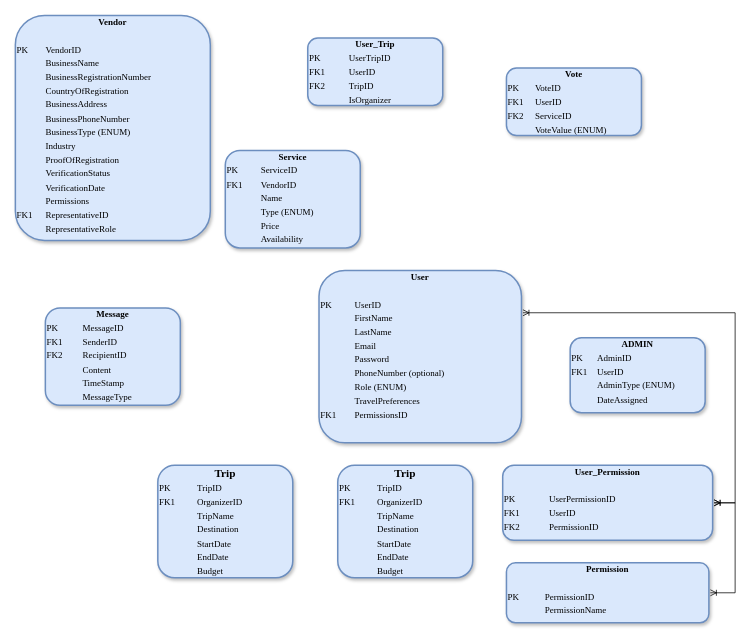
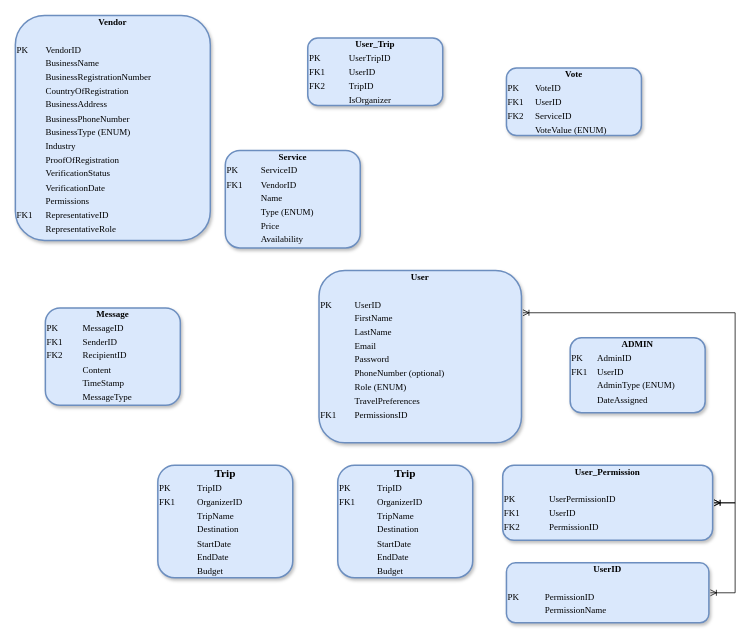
- <mxCell id="9" value="&lt;div style=&quot;text-align: center; box-sizing: border-box; width: 100%; background-image: initial; background-position: initial; background-size: initial; background-repeat: initial; background-attachment: initial; background-origin: initial; background-clip: initial; padding: 2px;&quot;&gt;&lt;b style=&quot;&quot;&gt;Permission&lt;/b&gt;&lt;/div&gt;&lt;table style=&quot;width:100%;font-size:1em;&quot; cellpadding=&quot;2&quot; cellspacing=&quot;0&quot;&gt;&lt;tbody&gt;&lt;tr&gt;&lt;td&gt;&lt;br&gt;&lt;/td&gt;&lt;td&gt;&lt;br&gt;&lt;/td&gt;&lt;/tr&gt;&lt;tr&gt;&lt;td&gt;PK&lt;/td&gt;&lt;td&gt;PermissionID&lt;/td&gt;&lt;/tr&gt;&lt;tr&gt;&lt;td&gt;&lt;br&gt;&lt;/td&gt;&lt;td&gt;PermissionName&lt;/td&gt;&lt;/tr&gt;&lt;/tbody&gt;&lt;/table&gt;" style="verticalAlign=top;align=left;overflow=fill;html=1;rounded=1;shadow=1;comic=0;labelBackgroundColor=none;strokeWidth=2;fontFamily=Verdana;fontSize=12;strokeColor=#6c8ebf;fontColor=default;fillColor=#dae8fc;gradientColor=none;perimeterSpacing=2;" vertex="1" parent="1"><mxGeometry x="675" y="750" width="270" height="80" as="geometry" /></mxCell>
+ <mxCell id="9" value="&lt;div style=&quot;text-align: center; box-sizing: border-box; width: 100%; background-image: initial; background-position: initial; background-size: initial; background-repeat: initial; background-attachment: initial; background-origin: initial; background-clip: initial; padding: 2px;&quot;&gt;&lt;b style=&quot;&quot;&gt;UserID&lt;/b&gt;&lt;/div&gt;&lt;table style=&quot;width:100%;font-size:1em;&quot; cellpadding=&quot;2&quot; cellspacing=&quot;0&quot;&gt;&lt;tbody&gt;&lt;tr&gt;&lt;td&gt;&lt;br&gt;&lt;/td&gt;&lt;td&gt;&lt;br&gt;&lt;/td&gt;&lt;/tr&gt;&lt;tr&gt;&lt;td&gt;PK&lt;/td&gt;&lt;td&gt;PermissionID&lt;/td&gt;&lt;/tr&gt;&lt;tr&gt;&lt;td&gt;&lt;br&gt;&lt;/td&gt;&lt;td&gt;PermissionName&lt;/td&gt;&lt;/tr&gt;&lt;/tbody&gt;&lt;/table&gt;" style="verticalAlign=top;align=left;overflow=fill;html=1;rounded=1;shadow=1;comic=0;labelBackgroundColor=none;strokeWidth=2;fontFamily=Verdana;fontSize=12;strokeColor=#6c8ebf;fontColor=default;fillColor=#dae8fc;gradientColor=none;perimeterSpacing=2;" vertex="1" parent="1"><mxGeometry x="675" y="750" width="270" height="80" as="geometry" /></mxCell>
